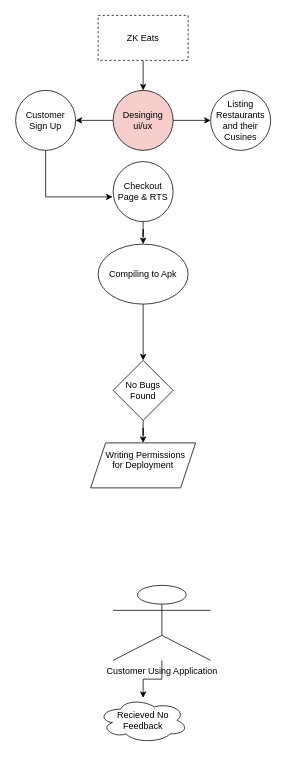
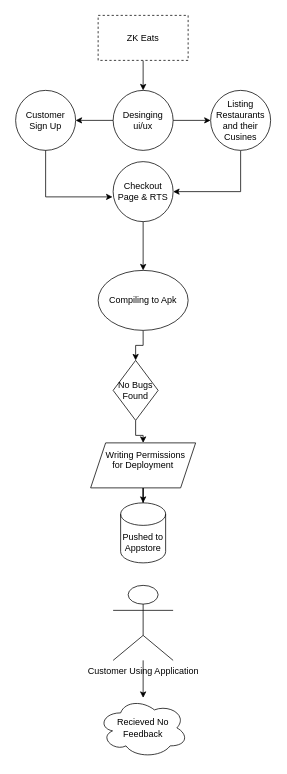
- <mxCell id="6" value="Desinging&lt;div&gt;ui/ux&lt;/div&gt;" style="ellipse;whiteSpace=wrap;html=1;aspect=fixed;fillColor=#f8cecc;" vertex="1" parent="1"><mxGeometry x="150" y="120" width="80" height="80" as="geometry" /></mxCell>
+ <mxCell id="6" value="Desinging&lt;div&gt;ui/ux&lt;/div&gt;" style="ellipse;whiteSpace=wrap;html=1;aspect=fixed;" vertex="1" parent="1"><mxGeometry x="150" y="120" width="80" height="80" as="geometry" /></mxCell>
+ <mxCell id="8" style="edgeStyle=orthogonalEdgeStyle;rounded=0;orthogonalLoop=1;jettySize=auto;html=1;exitX=0.5;exitY=1;exitDx=0;exitDy=0;entryX=1;entryY=0.5;entryDx=0;entryDy=0;" edge="1" parent="1" source="9" target="11"><mxGeometry relative="1" as="geometry" /></mxCell>
- <mxCell id="13" value="Compiling to Apk" style="ellipse;whiteSpace=wrap;html=1;" vertex="1" parent="1"><mxGeometry x="130" y="325" width="120" height="80" as="geometry" /></mxCell>
+ <mxCell id="13" value="Compiling to Apk" style="ellipse;whiteSpace=wrap;html=1;" vertex="1" parent="1"><mxGeometry x="130" y="360" width="120" height="80" as="geometry" /></mxCell>
- <mxCell id="15" value="No Bugs&lt;div&gt;Found&lt;/div&gt;" style="rhombus;whiteSpace=wrap;html=1;" vertex="1" parent="1"><mxGeometry x="150" y="480" width="80" height="80" as="geometry" /></mxCell>
+ <mxCell id="15" value="No Bugs&lt;div&gt;Found&lt;/div&gt;" style="rhombus;whiteSpace=wrap;html=1;" vertex="1" parent="1"><mxGeometry x="150" y="480" width="60" height="80" as="geometry" /></mxCell>
+ <mxCell id="16" value="" style="edgeStyle=orthogonalEdgeStyle;rounded=0;orthogonalLoop=1;jettySize=auto;html=1;" edge="1" parent="1" source="17" target="18"><mxGeometry relative="1" as="geometry" /></mxCell>
+ <mxCell id="18" value="Pushed to&lt;div&gt;Appstore&lt;/div&gt;" style="shape=cylinder3;whiteSpace=wrap;html=1;boundedLbl=1;backgroundOutline=1;size=15;" vertex="1" parent="1"><mxGeometry x="160" y="670" width="60" height="80" as="geometry" /></mxCell>
- <mxCell id="20" value="Customer Using Application" style="shape=umlActor;verticalLabelPosition=bottom;verticalAlign=top;html=1;outlineConnect=0;" vertex="1" parent="1"><mxGeometry x="150" y="780" width="130" height="100" as="geometry" /></mxCell>
+ <mxCell id="20" value="Customer Using Application" style="shape=umlActor;verticalLabelPosition=bottom;verticalAlign=top;html=1;outlineConnect=0;" vertex="1" parent="1"><mxGeometry x="150" y="780" width="80" height="100" as="geometry" /></mxCell>
- <mxCell id="21" value="Recieved No&lt;div&gt;Feedback&lt;/div&gt;" style="ellipse;shape=cloud;whiteSpace=wrap;html=1;" vertex="1" parent="1"><mxGeometry x="130" y="930" width="120" height="60" as="geometry" /></mxCell>
+ <mxCell id="21" value="Recieved No&lt;div&gt;Feedback&lt;/div&gt;" style="ellipse;shape=cloud;whiteSpace=wrap;html=1;" vertex="1" parent="1"><mxGeometry x="130" y="930" width="120" height="80" as="geometry" /></mxCell>
